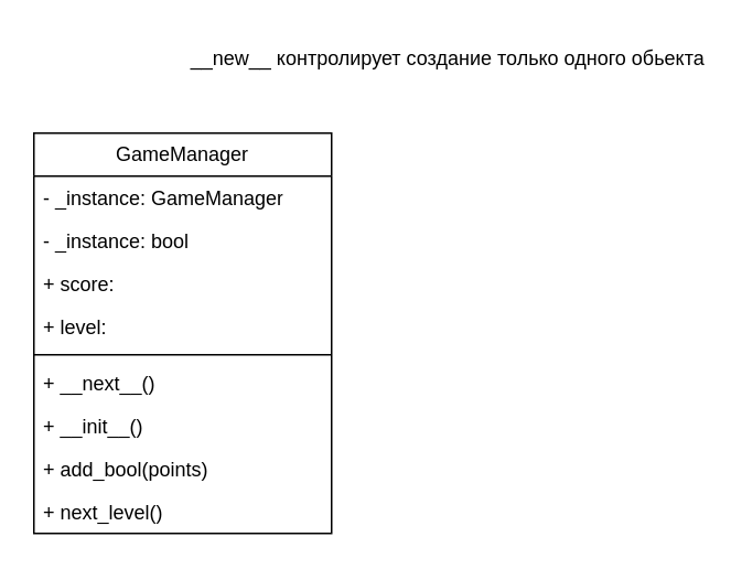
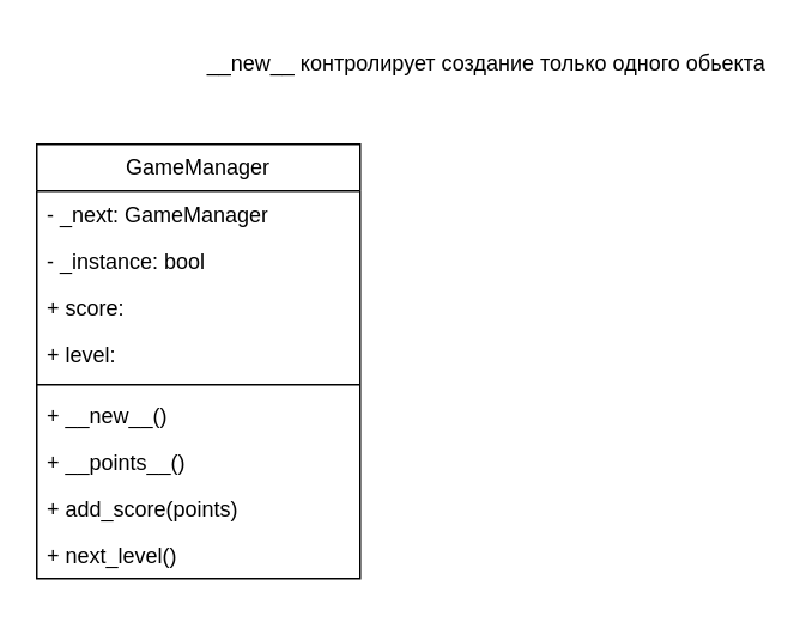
- <mxCell id="3" value="- _instance: GameManager" style="text;strokeColor=none;fillColor=none;align=left;verticalAlign=top;spacingLeft=4;spacingRight=4;overflow=hidden;rotatable=0;points=[[0,0.5],[1,0.5]];portConstraint=eastwest;whiteSpace=wrap;html=1;" vertex="1" parent="2"><mxGeometry y="26" width="180" height="26" as="geometry" /></mxCell>
+ <mxCell id="3" value="- _next: GameManager" style="text;strokeColor=none;fillColor=none;align=left;verticalAlign=top;spacingLeft=4;spacingRight=4;overflow=hidden;rotatable=0;points=[[0,0.5],[1,0.5]];portConstraint=eastwest;whiteSpace=wrap;html=1;" vertex="1" parent="2"><mxGeometry y="26" width="180" height="26" as="geometry" /></mxCell>
- <mxCell id="8" value="+ __next__()" style="text;strokeColor=none;fillColor=none;align=left;verticalAlign=top;spacingLeft=4;spacingRight=4;overflow=hidden;rotatable=0;points=[[0,0.5],[1,0.5]];portConstraint=eastwest;whiteSpace=wrap;html=1;" vertex="1" parent="2"><mxGeometry y="138" width="180" height="26" as="geometry" /></mxCell>
+ <mxCell id="8" value="+ __new__()" style="text;strokeColor=none;fillColor=none;align=left;verticalAlign=top;spacingLeft=4;spacingRight=4;overflow=hidden;rotatable=0;points=[[0,0.5],[1,0.5]];portConstraint=eastwest;whiteSpace=wrap;html=1;" vertex="1" parent="2"><mxGeometry y="138" width="180" height="26" as="geometry" /></mxCell>
- <mxCell id="9" value="+ __init__()" style="text;strokeColor=none;fillColor=none;align=left;verticalAlign=top;spacingLeft=4;spacingRight=4;overflow=hidden;rotatable=0;points=[[0,0.5],[1,0.5]];portConstraint=eastwest;whiteSpace=wrap;html=1;" vertex="1" parent="2"><mxGeometry y="164" width="180" height="26" as="geometry" /></mxCell>
+ <mxCell id="9" value="+ __points__()" style="text;strokeColor=none;fillColor=none;align=left;verticalAlign=top;spacingLeft=4;spacingRight=4;overflow=hidden;rotatable=0;points=[[0,0.5],[1,0.5]];portConstraint=eastwest;whiteSpace=wrap;html=1;" vertex="1" parent="2"><mxGeometry y="164" width="180" height="26" as="geometry" /></mxCell>
- <mxCell id="10" value="+ add_bool(points)" style="text;strokeColor=none;fillColor=none;align=left;verticalAlign=top;spacingLeft=4;spacingRight=4;overflow=hidden;rotatable=0;points=[[0,0.5],[1,0.5]];portConstraint=eastwest;whiteSpace=wrap;html=1;" vertex="1" parent="2"><mxGeometry y="190" width="180" height="26" as="geometry" /></mxCell>
+ <mxCell id="10" value="+ add_score(points)" style="text;strokeColor=none;fillColor=none;align=left;verticalAlign=top;spacingLeft=4;spacingRight=4;overflow=hidden;rotatable=0;points=[[0,0.5],[1,0.5]];portConstraint=eastwest;whiteSpace=wrap;html=1;" vertex="1" parent="2"><mxGeometry y="190" width="180" height="26" as="geometry" /></mxCell>
